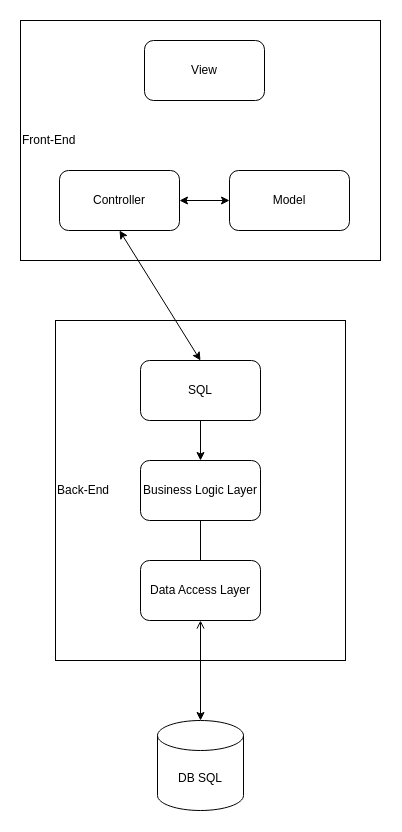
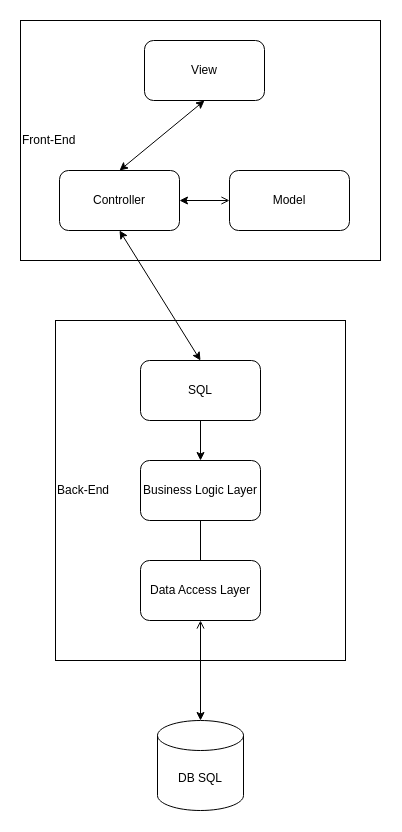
+ <mxCell id="14" value="" style="endArrow=classic;startArrow=classic;html=1;entryX=0.5;entryY=1;entryDx=0;entryDy=0;exitX=0.5;exitY=0;exitDx=0;exitDy=0;" edge="1" parent="1" source="8" target="10"><mxGeometry width="50" height="50" relative="1" as="geometry"><mxPoint x="176" y="370" as="sourcePoint" /><mxPoint x="226" y="320" as="targetPoint" /></mxGeometry></mxCell>
- <mxCell id="15" value="" style="endArrow=classic;startArrow=classic;html=1;entryX=0;entryY=0.5;entryDx=0;entryDy=0;exitX=1;exitY=0.5;exitDx=0;exitDy=0;" edge="1" parent="1" source="8" target="9"><mxGeometry width="50" height="50" relative="1" as="geometry"><mxPoint x="176" y="370" as="sourcePoint" /><mxPoint x="226" y="320" as="targetPoint" /></mxGeometry></mxCell>
+ <mxCell id="15" value="" style="endArrow=open;startArrow=classic;html=1;entryX=0;entryY=0.5;entryDx=0;entryDy=0;exitX=1;exitY=0.5;exitDx=0;exitDy=0;" edge="1" parent="1" source="8" target="9"><mxGeometry width="50" height="50" relative="1" as="geometry"><mxPoint x="176" y="370" as="sourcePoint" /><mxPoint x="226" y="320" as="targetPoint" /></mxGeometry></mxCell>
